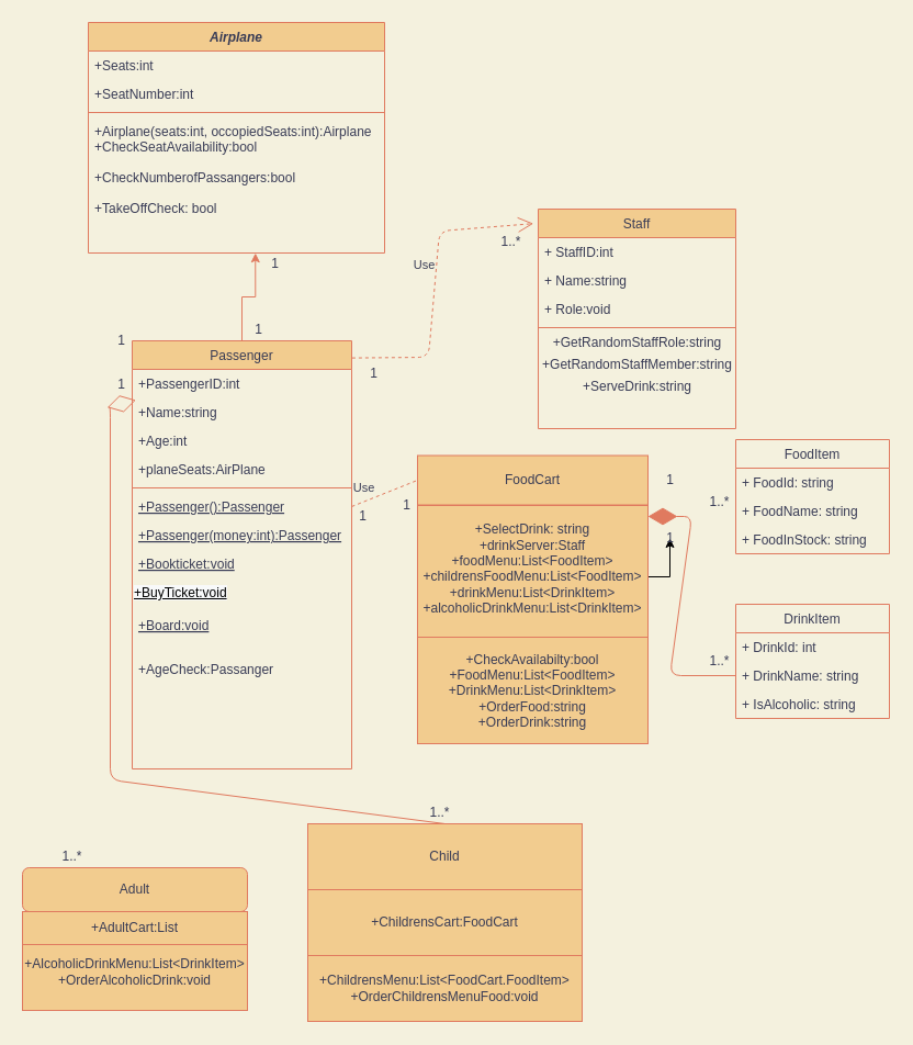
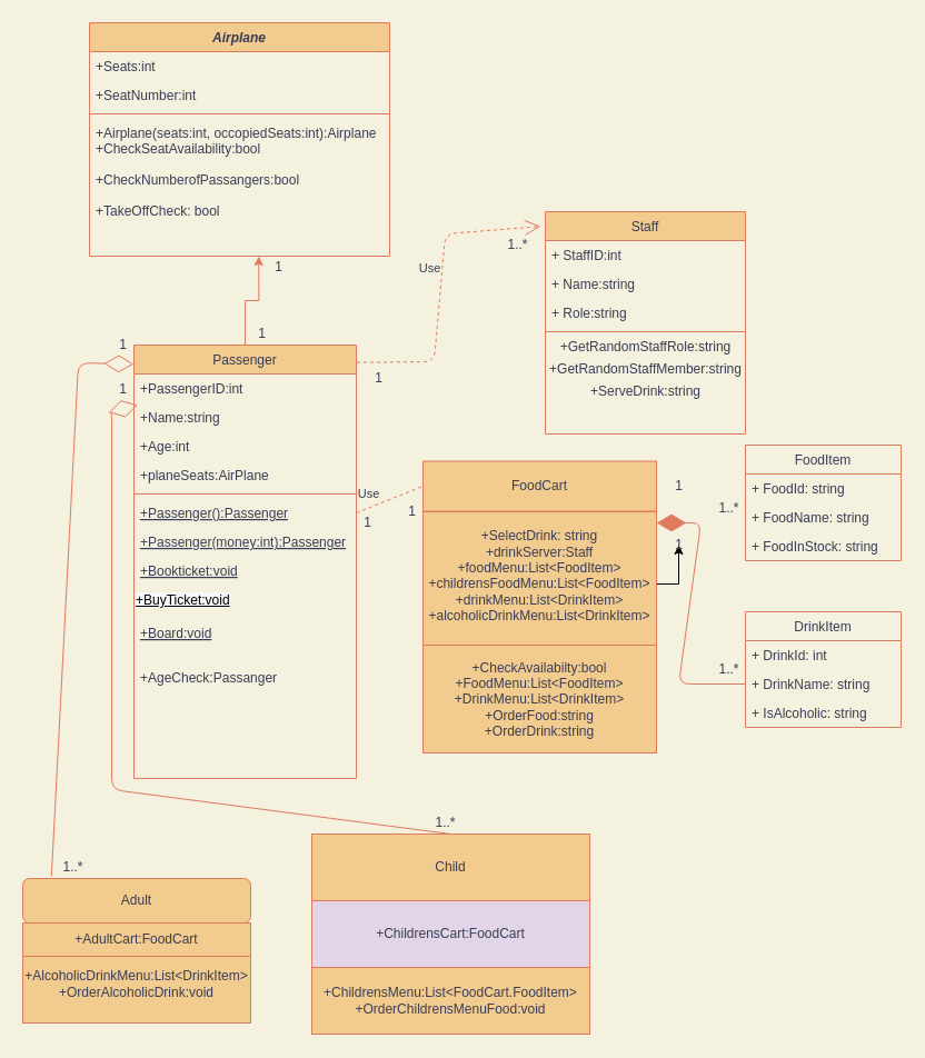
- <mxCell id="35" value="+ Role:void" style="text;align=left;verticalAlign=top;spacingLeft=4;spacingRight=4;overflow=hidden;rotatable=0;points=[[0,0.5],[1,0.5]];portConstraint=eastwest;fontColor=#393C56;" parent="32" vertex="1"><mxGeometry y="78" width="180" height="26" as="geometry" /></mxCell>
+ <mxCell id="35" value="+ Role:string" style="text;align=left;verticalAlign=top;spacingLeft=4;spacingRight=4;overflow=hidden;rotatable=0;points=[[0,0.5],[1,0.5]];portConstraint=eastwest;fontColor=#393C56;" parent="32" vertex="1"><mxGeometry y="78" width="180" height="26" as="geometry" /></mxCell>
+ <mxCell id="45" value="" style="endArrow=diamondThin;endFill=0;endSize=24;html=1;entryX=-0.001;entryY=0.044;entryDx=0;entryDy=0;entryPerimeter=0;exitX=0.126;exitY=-0.05;exitDx=0;exitDy=0;exitPerimeter=0;strokeColor=#E07A5F;fontColor=#393C56;labelBackgroundColor=#F4F1DE;" parent="1" source="24" target="8" edge="1"><mxGeometry width="160" relative="1" as="geometry"><mxPoint x="70" y="720" as="sourcePoint" /><mxPoint x="80" y="320" as="targetPoint" /><Array as="points"><mxPoint x="70" y="326" /></Array></mxGeometry></mxCell>
- <mxCell id="25" value="+ChildrensCart:FoodCart" style="rounded=0;whiteSpace=wrap;html=1;fillColor=#F2CC8F;strokeColor=#E07A5F;fontColor=#393C56;" parent="1" vertex="1"><mxGeometry x="280" y="750" width="250" height="180" as="geometry" /></mxCell>
+ <mxCell id="25" value="+ChildrensCart:FoodCart" style="rounded=0;whiteSpace=wrap;html=1;fillColor=#e1d5e7;strokeColor=#E07A5F;fontColor=#393C56;" parent="1" vertex="1"><mxGeometry x="280" y="750" width="250" height="180" as="geometry" /></mxCell>
- <mxCell id="50" value="+AdultCart:List" style="rounded=0;whiteSpace=wrap;html=1;fillColor=#F2CC8F;strokeColor=#E07A5F;fontColor=#393C56;" parent="1" vertex="1"><mxGeometry x="20" y="830" width="205" height="30" as="geometry" /></mxCell>
+ <mxCell id="50" value="+AdultCart:FoodCart" style="rounded=0;whiteSpace=wrap;html=1;fillColor=#F2CC8F;strokeColor=#E07A5F;fontColor=#393C56;" parent="1" vertex="1"><mxGeometry x="20" y="830" width="205" height="30" as="geometry" /></mxCell>
